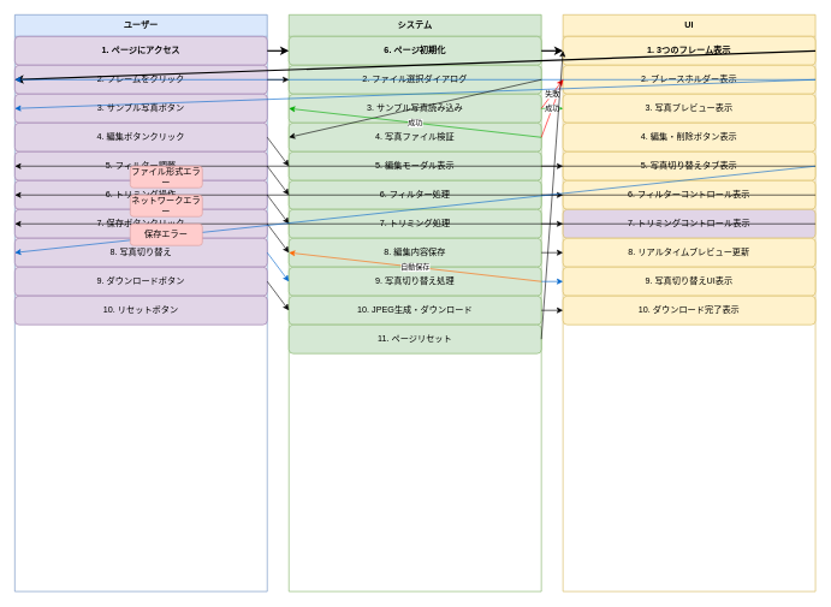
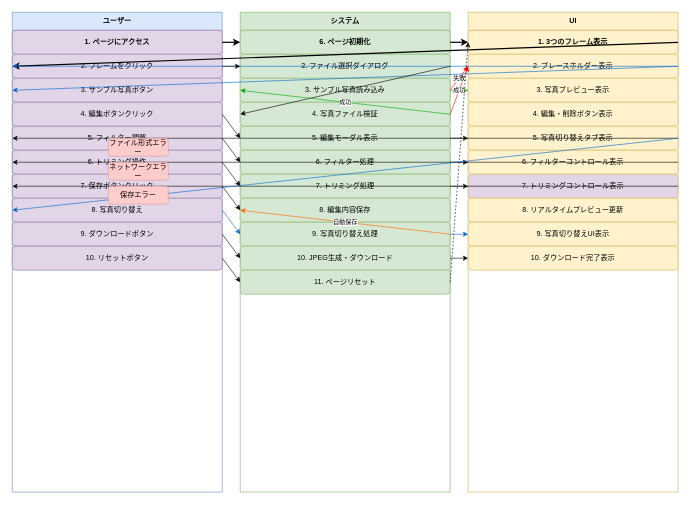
- <mxCell id="44" value="失敗" style="endArrow=none;html=1;rounded=0;exitX=1;exitY=0.5;exitDx=0;exitDy=0;entryX=0;entryY=0.5;entryDx=0;entryDy=0;strokeColor=#FF0000;strokeWidth=1;fontSize=10;" edge="1" parent="1" source="17" target="27"><mxGeometry width="50" height="50" relative="1" as="geometry"><mxPoint x="540" y="230" as="sourcePoint" /><mxPoint x="590" y="180" as="targetPoint" /></mxGeometry></mxCell>
+ <mxCell id="44" value="失敗" style="endArrow=classic;html=1;rounded=0;exitX=1;exitY=0.5;exitDx=0;exitDy=0;entryX=0;entryY=0.5;entryDx=0;entryDy=0;strokeColor=#FF0000;strokeWidth=1;fontSize=10;" edge="1" parent="1" source="17" target="27"><mxGeometry width="50" height="50" relative="1" as="geometry"><mxPoint x="540" y="230" as="sourcePoint" /><mxPoint x="590" y="180" as="targetPoint" /></mxGeometry></mxCell>
- <mxCell id="61" value="" style="endArrow=classic;html=1;rounded=0;exitX=1;exitY=0.5;exitDx=0;exitDy=0;entryX=0;entryY=0.5;entryDx=0;entryDy=0;strokeColor=#000000;strokeWidth=1;" edge="1" parent="1" source="24" target="26"><mxGeometry width="50" height="50" relative="1" as="geometry"><mxPoint x="750" y="650" as="sourcePoint" /><mxPoint x="800" y="600" as="targetPoint" /></mxGeometry></mxCell>
+ <mxCell id="61" value="" style="endArrow=classic;html=1;rounded=0;exitX=1;exitY=0.5;exitDx=0;exitDy=0;entryX=0;entryY=0.5;entryDx=0;entryDy=0;strokeColor=#000000;strokeWidth=1;dashed=1;" edge="1" parent="1" source="24" target="26"><mxGeometry width="50" height="50" relative="1" as="geometry"><mxPoint x="750" y="650" as="sourcePoint" /><mxPoint x="800" y="600" as="targetPoint" /></mxGeometry></mxCell>
- <mxCell id="57" value="" style="endArrow=classic;html=1;rounded=0;exitX=1;exitY=0.5;exitDx=0;exitDy=0;entryX=0;entryY=0.5;entryDx=0;entryDy=0;strokeColor=#000000;strokeWidth=1;" edge="1" parent="1" source="21" target="33"><mxGeometry width="50" height="50" relative="1" as="geometry"><mxPoint x="750" y="470" as="sourcePoint" /><mxPoint x="800" y="420" as="targetPoint" /></mxGeometry></mxCell>
+ <mxCell id="60" value="" style="endArrow=classic;html=1;rounded=0;exitX=1;exitY=0.5;exitDx=0;exitDy=0;entryX=0;entryY=0.5;entryDx=0;entryDy=0;strokeColor=#000000;strokeWidth=1;" edge="1" parent="1" source="12" target="24"><mxGeometry width="50" height="50" relative="1" as="geometry"><mxPoint x="370" y="590" as="sourcePoint" /><mxPoint x="420" y="540" as="targetPoint" /></mxGeometry></mxCell>
